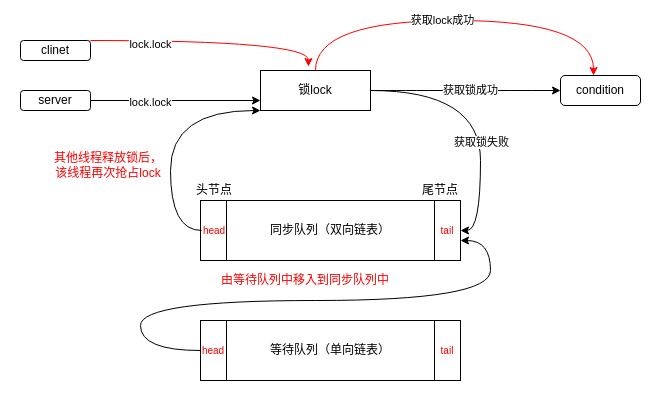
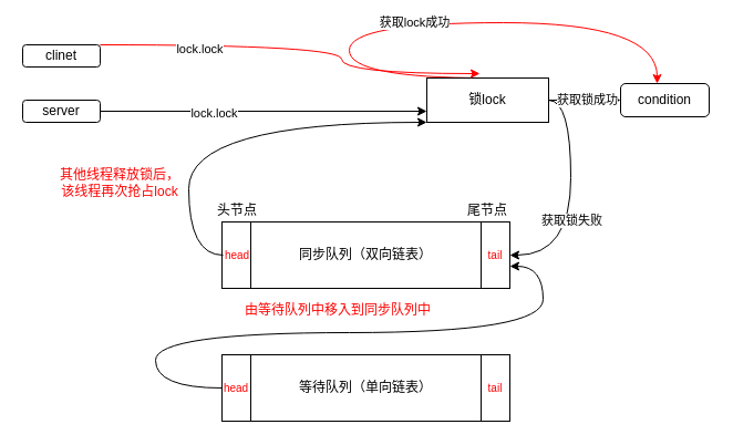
- <mxCell id="8" value="锁lock" style="rounded=0;whiteSpace=wrap;html=1;" vertex="1" parent="1"><mxGeometry x="260" y="70" width="110" height="40" as="geometry" /></mxCell>
+ <mxCell id="8" value="锁lock" style="rounded=0;whiteSpace=wrap;html=1;" vertex="1" parent="1"><mxGeometry x="385" y="70" width="110" height="40" as="geometry" /></mxCell>
